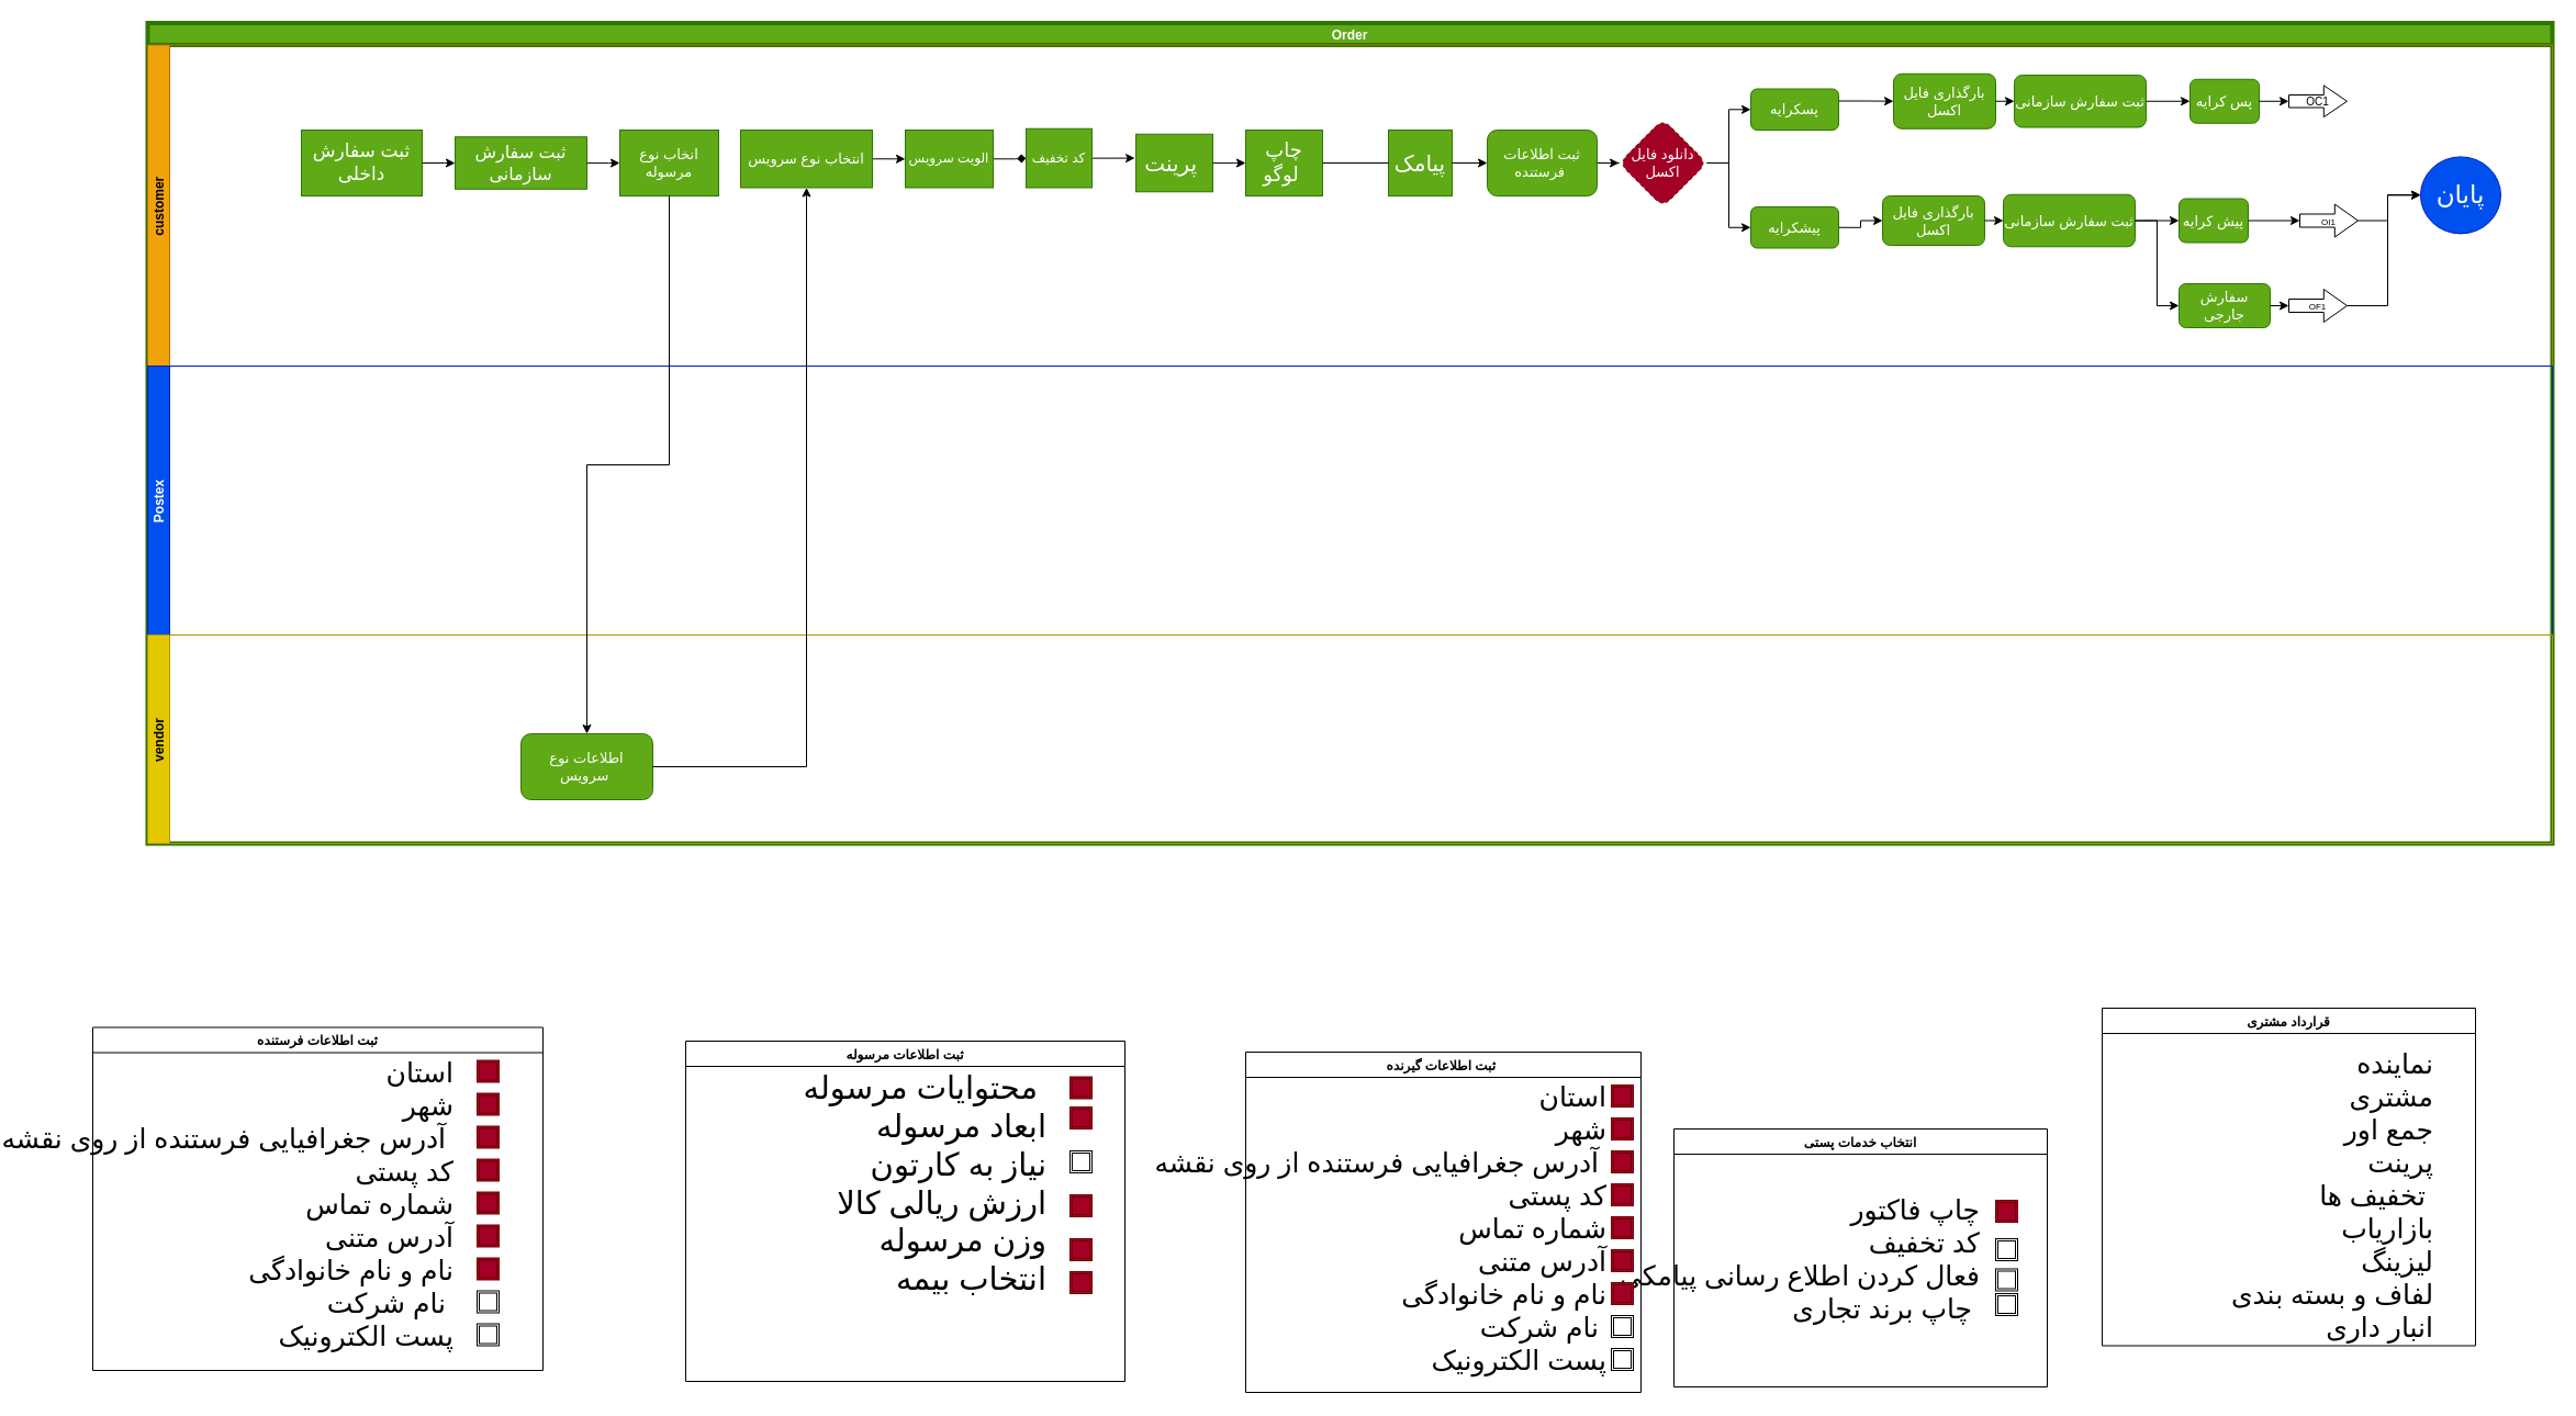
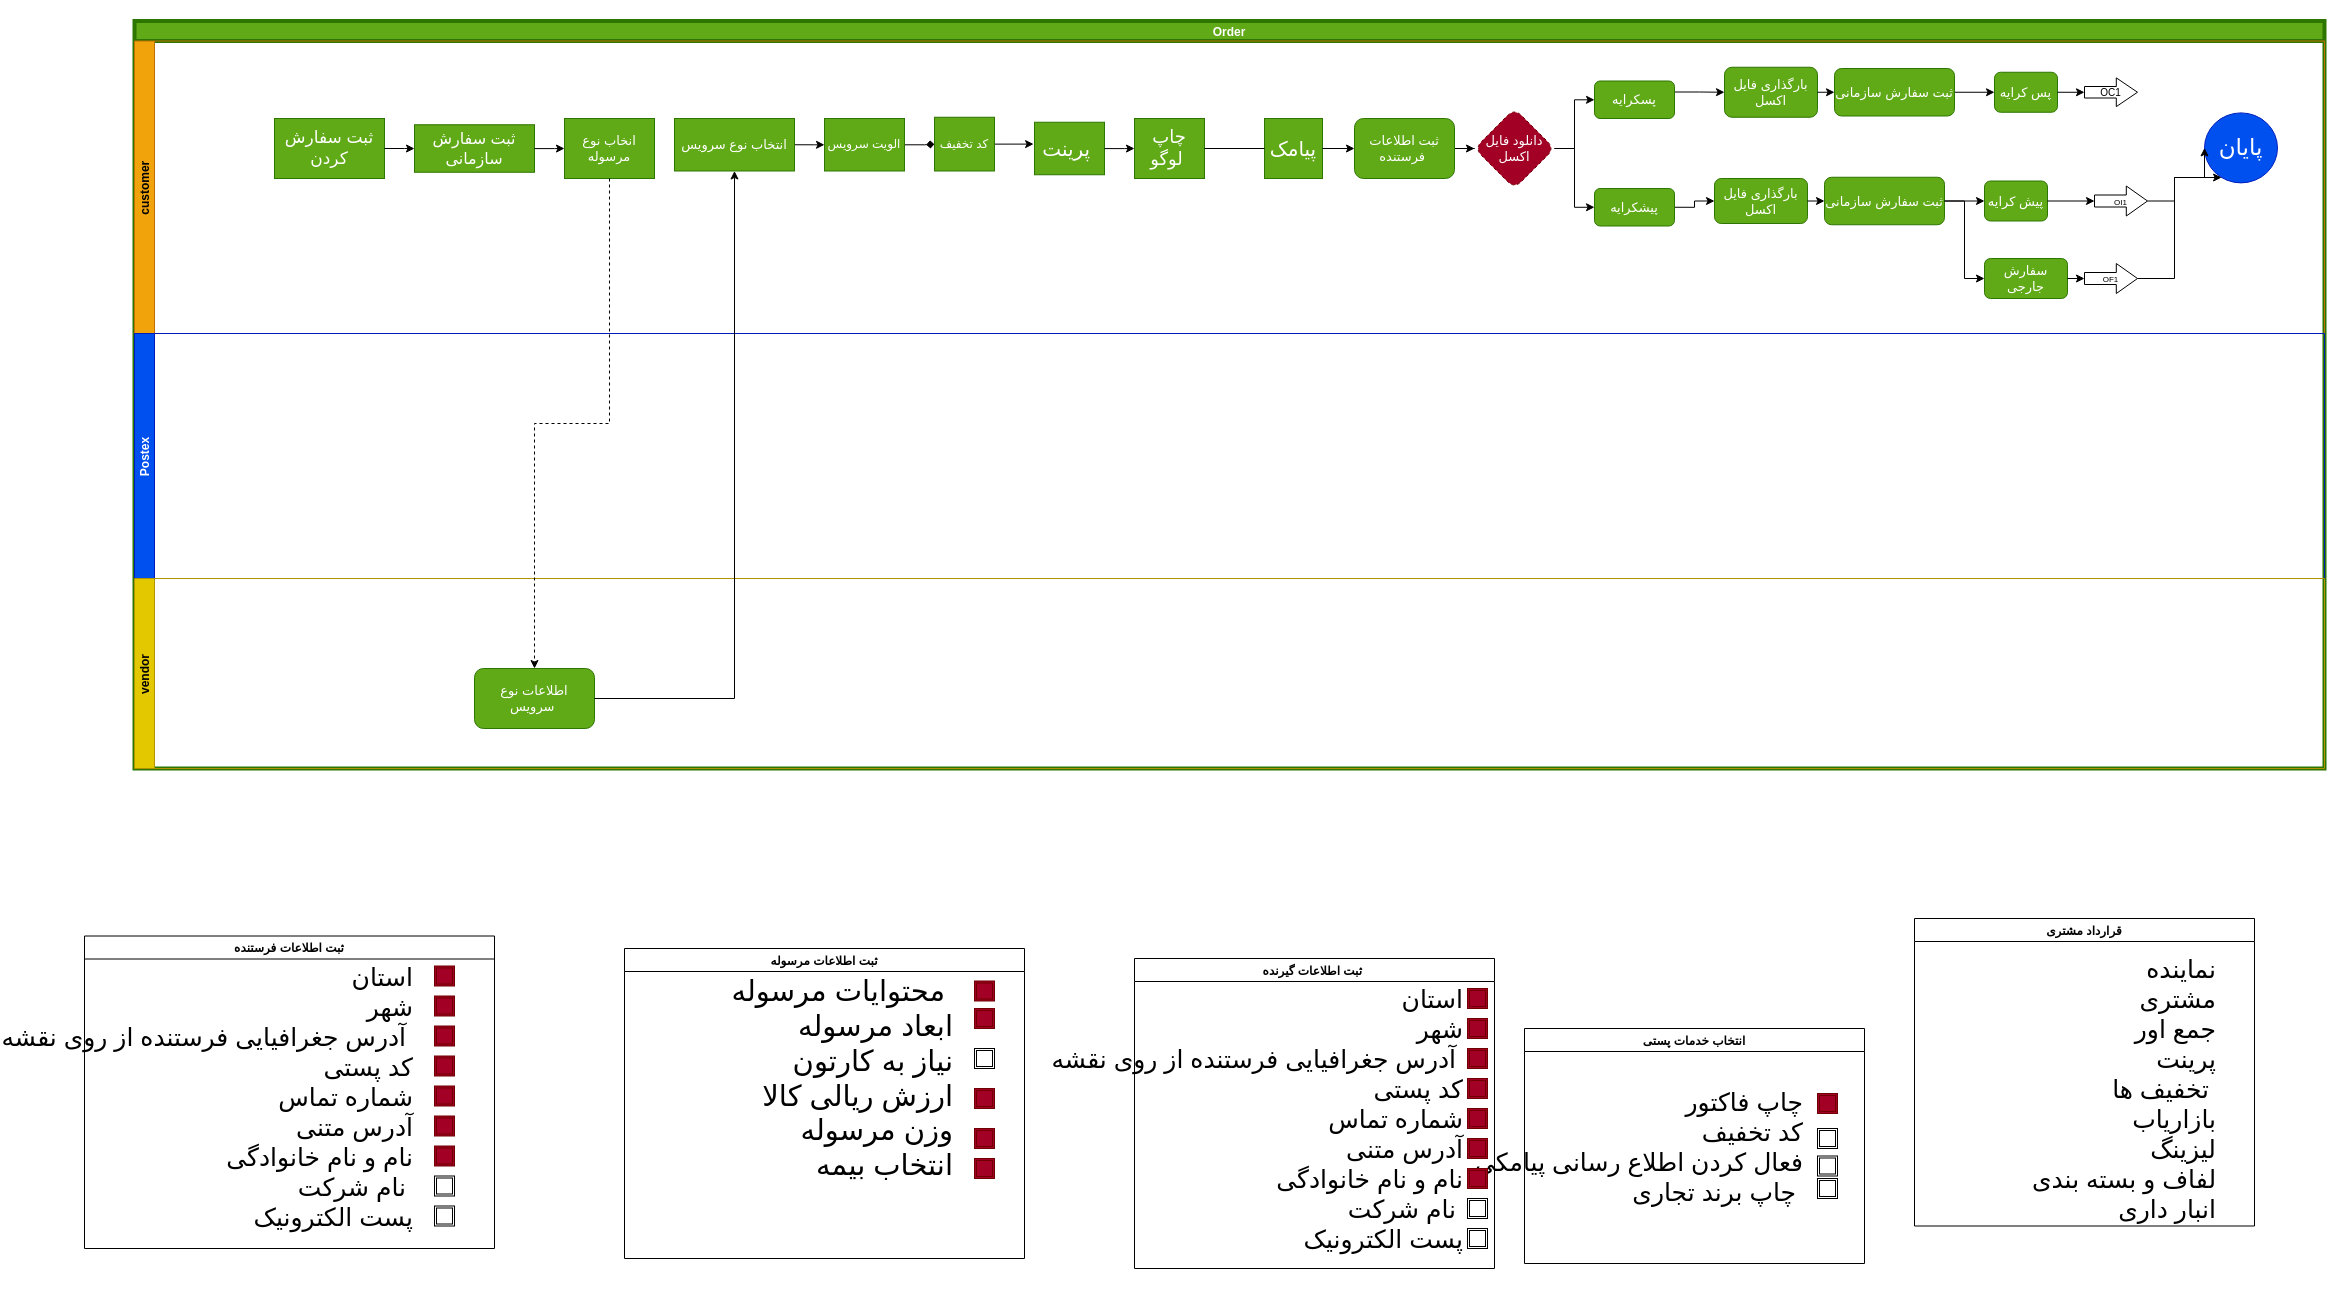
- <mxCell id="13" value="&lt;font style=&quot;font-size: 17px&quot;&gt;ثبت سفارش داخلی&lt;/font&gt;" style="whiteSpace=wrap;html=1;fontSize=13;fontColor=#ffffff;strokeColor=#2D7600;fillColor=#60a917;" parent="3" vertex="1"><mxGeometry x="140" y="77.5" width="110" height="60" as="geometry" /></mxCell>
+ <mxCell id="13" value="&lt;font style=&quot;font-size: 17px&quot;&gt;ثبت سفارش کردن&lt;/font&gt;" style="whiteSpace=wrap;html=1;fontSize=13;fontColor=#ffffff;strokeColor=#2D7600;fillColor=#60a917;" parent="3" vertex="1"><mxGeometry x="140" y="77.5" width="110" height="60" as="geometry" /></mxCell>
- <mxCell id="81" value="&lt;font style=&quot;font-size: 23px&quot;&gt;پایان&lt;/font&gt;" style="ellipse;whiteSpace=wrap;html=1;fillColor=#0050ef;strokeColor=#001DBC;fontColor=#ffffff;" parent="1" vertex="1"><mxGeometry x="2140" y="142.38" width="73" height="70" as="geometry" /></mxCell>
+ <mxCell id="81" value="&lt;font style=&quot;font-size: 23px&quot;&gt;پایان&lt;/font&gt;" style="ellipse;whiteSpace=wrap;html=1;fillColor=#0050ef;strokeColor=#001DBC;fontColor=#ffffff;" parent="1" vertex="1"><mxGeometry x="2140" y="112.38" width="73" height="70" as="geometry" /></mxCell>
- <mxCell id="53" style="edgeStyle=orthogonalEdgeStyle;rounded=0;orthogonalLoop=1;jettySize=auto;html=1;entryX=0.5;entryY=0;entryDx=0;entryDy=0;" parent="2" source="10" target="51" edge="1"><mxGeometry relative="1" as="geometry" /></mxCell>
+ <mxCell id="53" style="edgeStyle=orthogonalEdgeStyle;rounded=0;orthogonalLoop=1;jettySize=auto;html=1;entryX=0.5;entryY=0;entryDx=0;entryDy=0;dashed=1;" parent="2" source="10" target="51" edge="1"><mxGeometry relative="1" as="geometry" /></mxCell>
